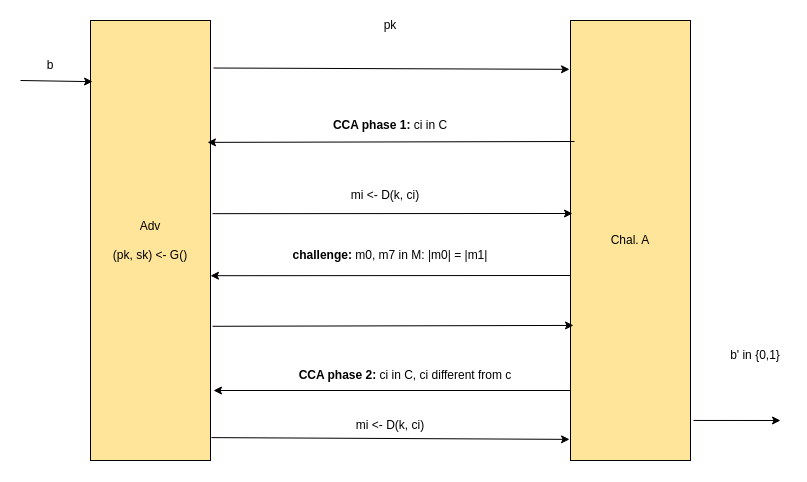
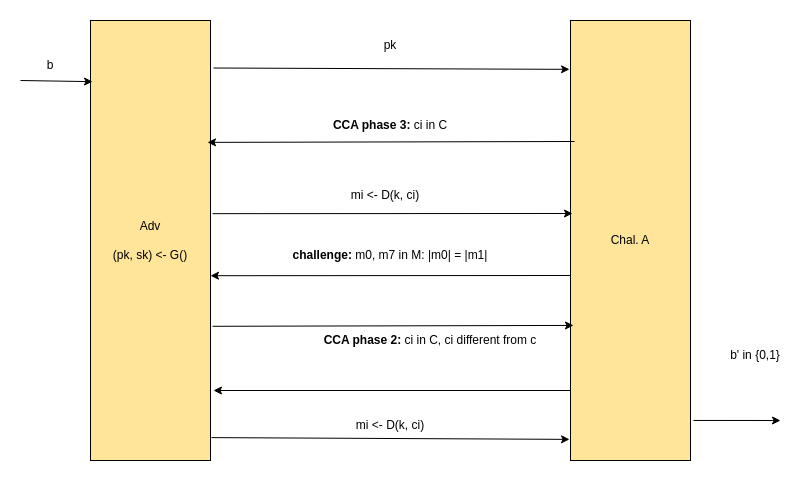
- <mxCell id="5" value="pk" style="text;html=1;align=center;verticalAlign=middle;whiteSpace=wrap;rounded=0;" vertex="1" parent="1"><mxGeometry x="360" y="10" width="60" height="30" as="geometry" /></mxCell>
+ <mxCell id="5" value="pk" style="text;html=1;align=center;verticalAlign=middle;whiteSpace=wrap;rounded=0;" vertex="1" parent="1"><mxGeometry x="360" y="30" width="60" height="30" as="geometry" /></mxCell>
- <mxCell id="7" value="&lt;b&gt;CCA phase 1: &lt;/b&gt;ci in C" style="text;html=1;align=center;verticalAlign=middle;whiteSpace=wrap;rounded=0;" vertex="1" parent="1"><mxGeometry x="325" y="110" width="130" height="30" as="geometry" /></mxCell>
+ <mxCell id="7" value="&lt;b&gt;CCA phase 3: &lt;/b&gt;ci in C" style="text;html=1;align=center;verticalAlign=middle;whiteSpace=wrap;rounded=0;" vertex="1" parent="1"><mxGeometry x="325" y="110" width="130" height="30" as="geometry" /></mxCell>
- <mxCell id="14" value="&lt;b&gt;CCA phase 2: &lt;/b&gt;ci in C, ci different from c" style="text;html=1;align=center;verticalAlign=middle;whiteSpace=wrap;rounded=0;" vertex="1" parent="1"><mxGeometry x="290" y="360" width="230" height="30" as="geometry" /></mxCell>
+ <mxCell id="14" value="&lt;b&gt;CCA phase 2: &lt;/b&gt;ci in C, ci different from c" style="text;html=1;align=center;verticalAlign=middle;whiteSpace=wrap;rounded=0;" vertex="1" parent="1"><mxGeometry x="315" y="325" width="230" height="30" as="geometry" /></mxCell>
